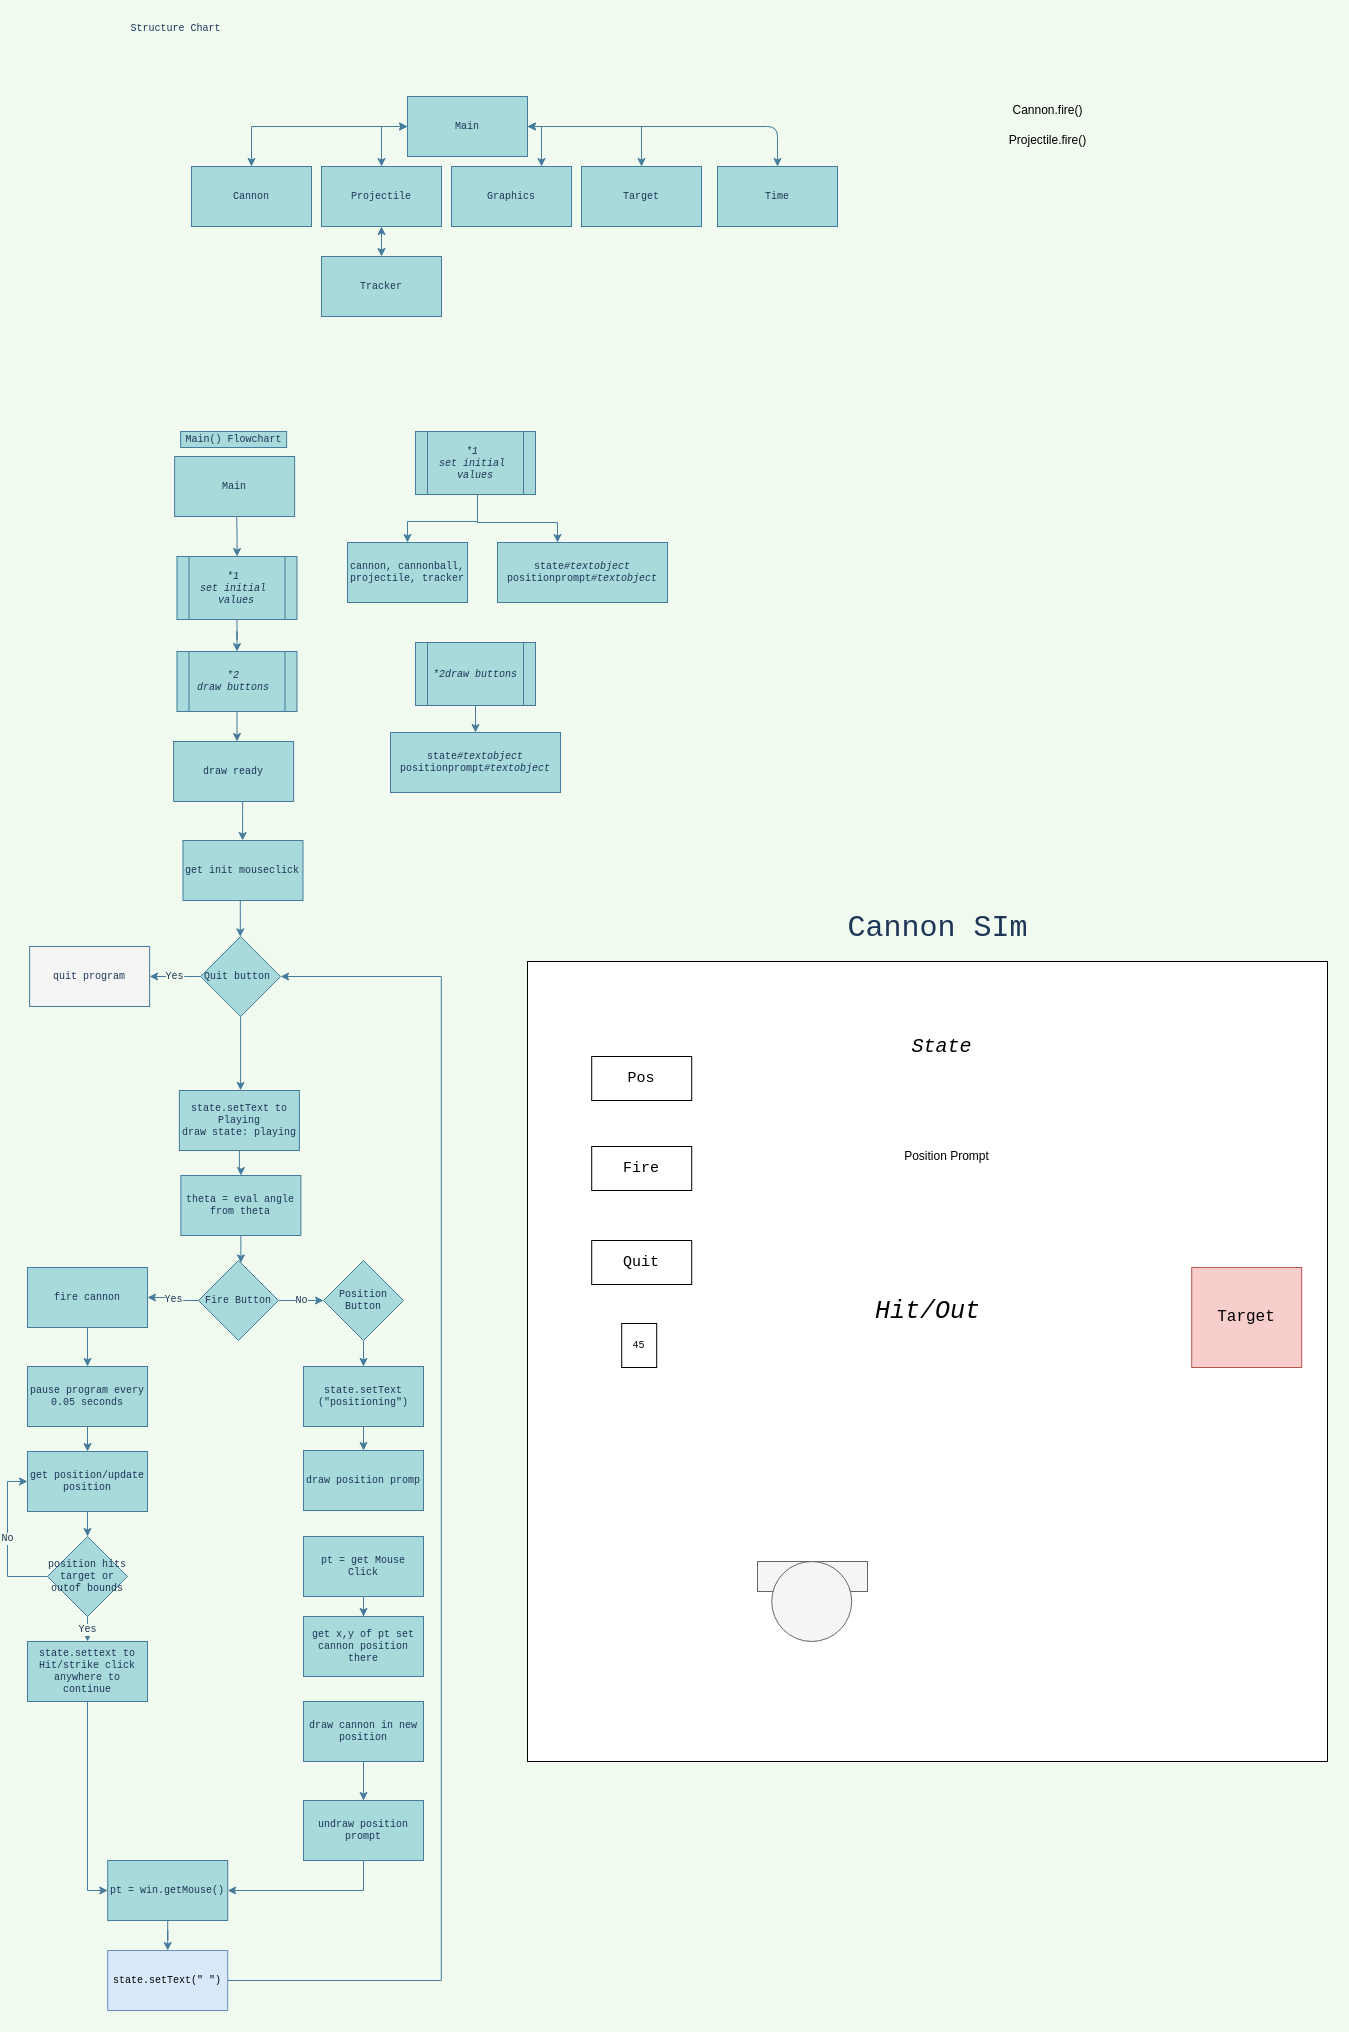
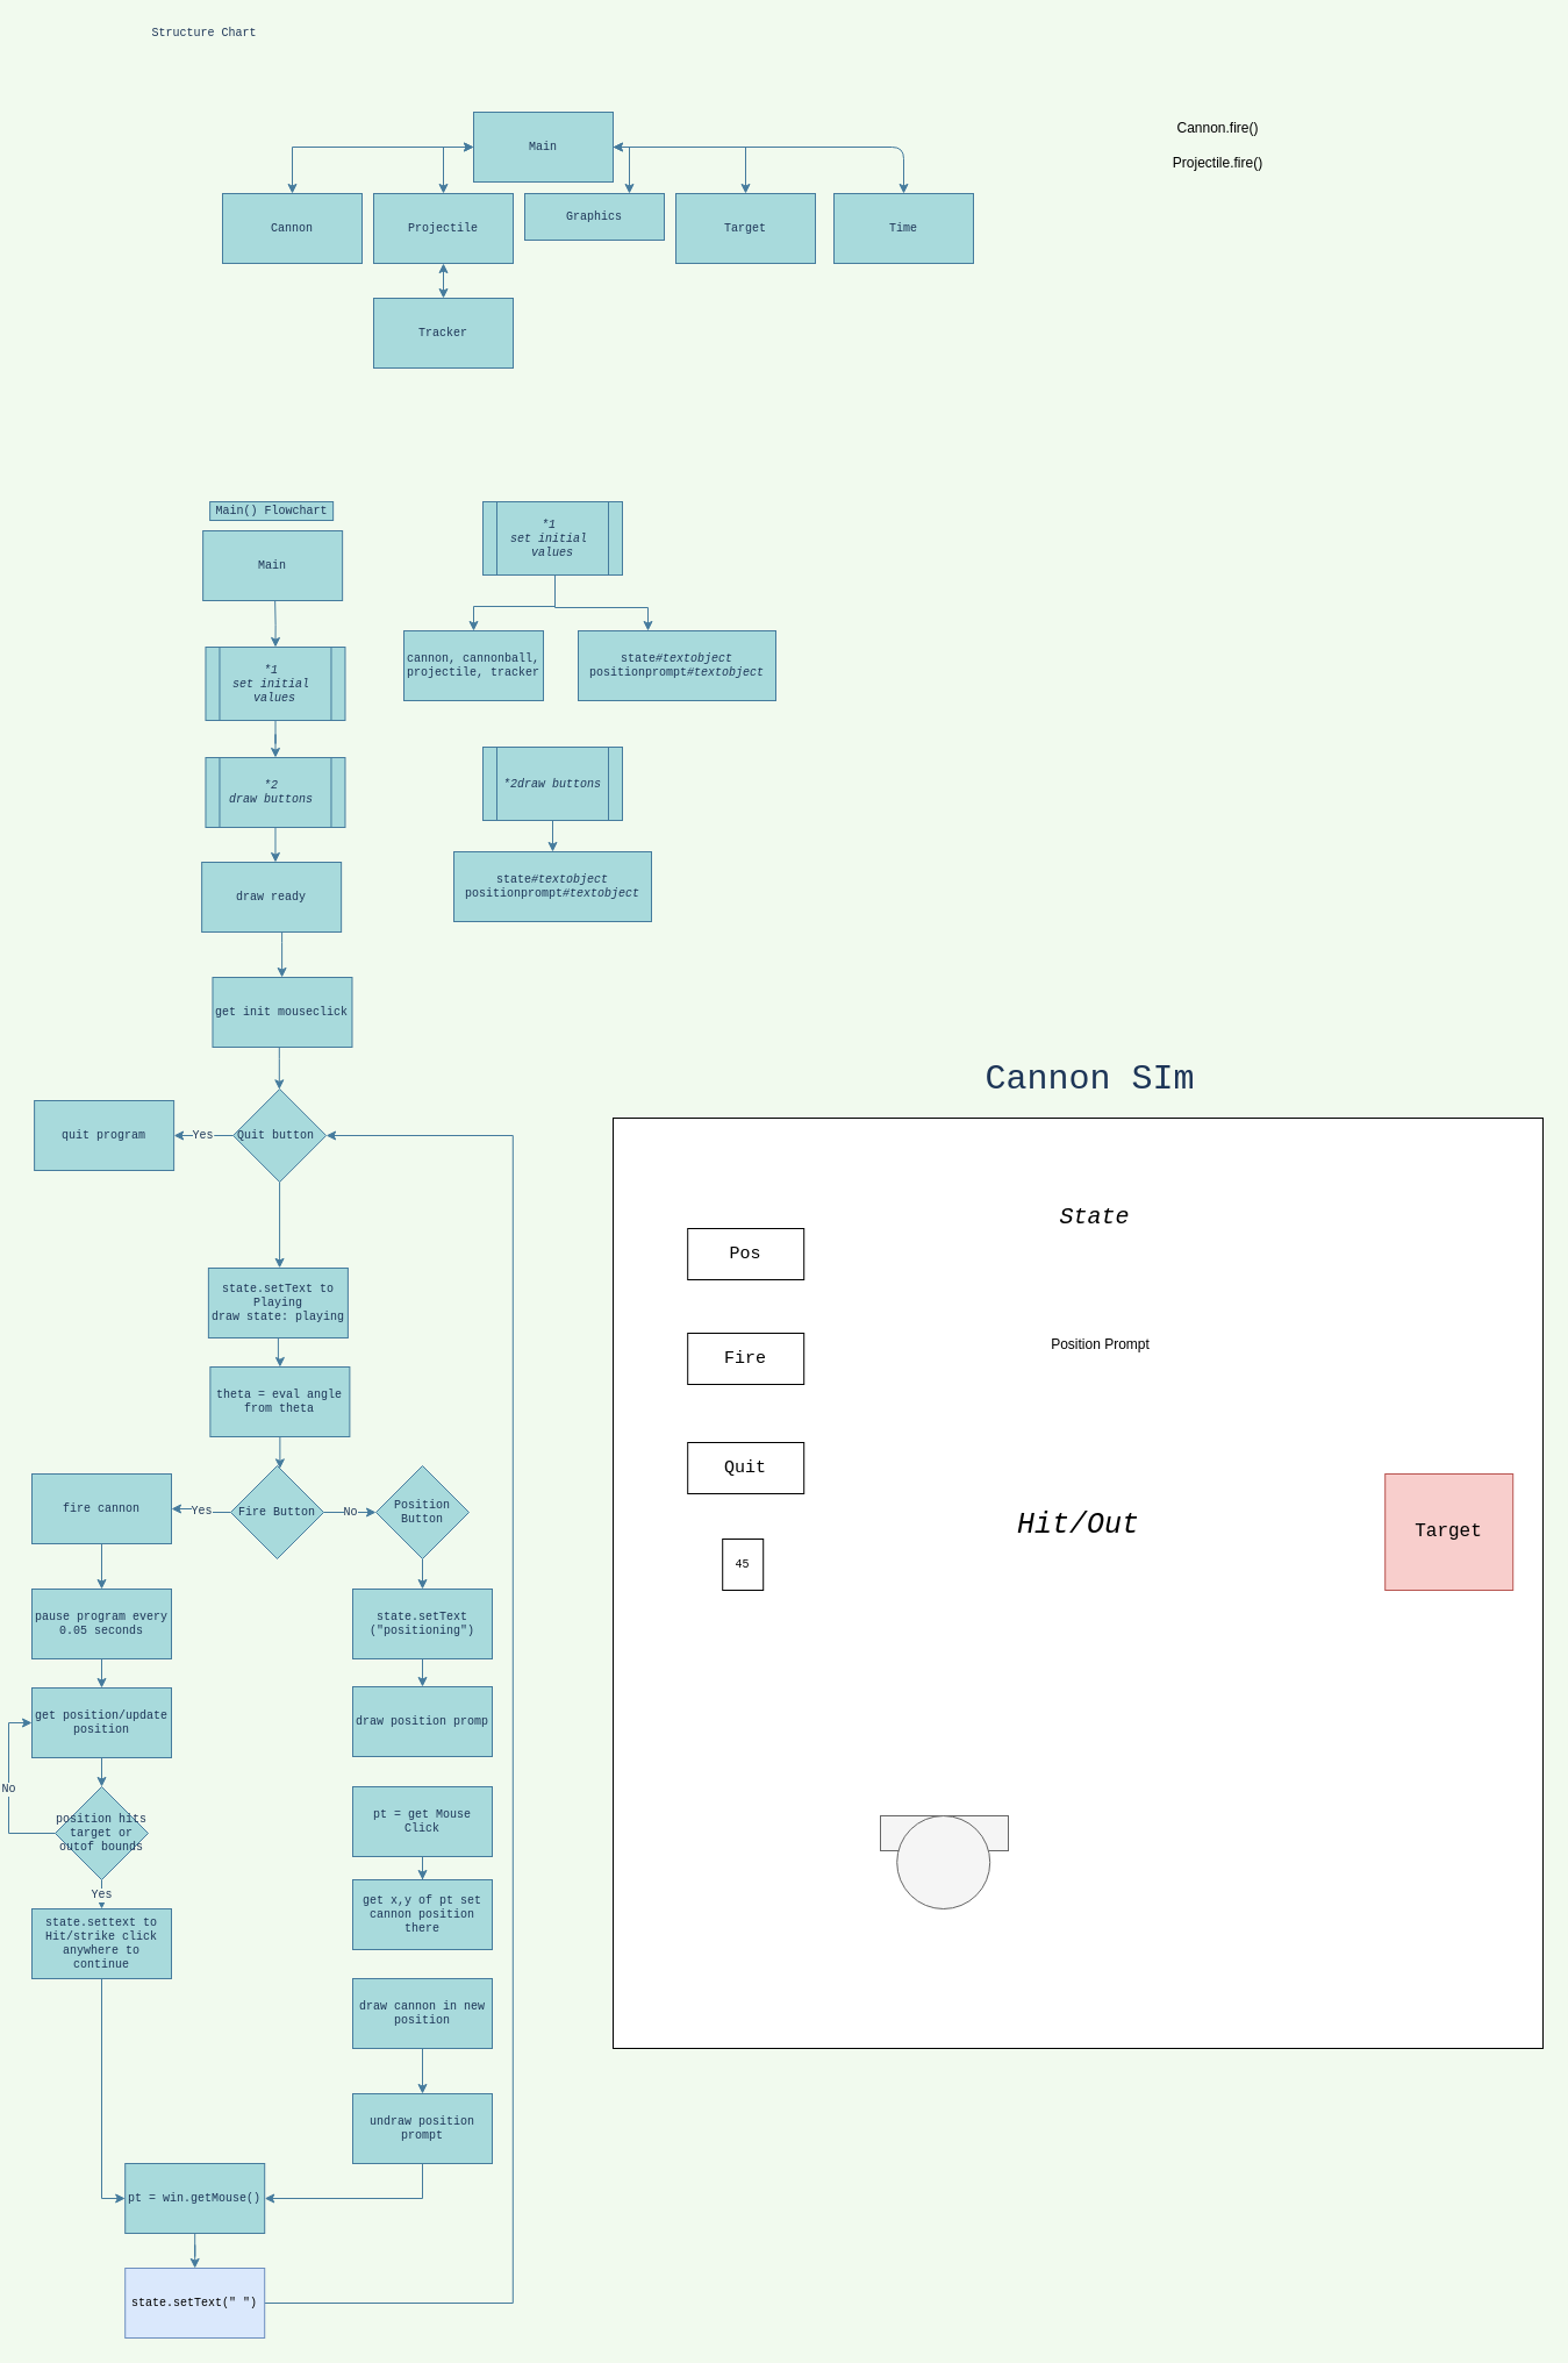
- <mxCell id="10" value="Graphics" style="rounded=0;whiteSpace=wrap;html=1;fontFamily=Courier New;fillColor=#A8DADC;strokeColor=#457B9D;sketch=0;fontColor=#1D3557;fontSize=10;" parent="1" vertex="1"><mxGeometry x="444" y="166" width="120" height="60" as="geometry" /></mxCell>
+ <mxCell id="10" value="Graphics" style="rounded=0;whiteSpace=wrap;html=1;fontFamily=Courier New;fillColor=#A8DADC;strokeColor=#457B9D;sketch=0;fontColor=#1D3557;fontSize=10;" parent="1" vertex="1"><mxGeometry x="444" y="166" width="120" height="40" as="geometry" /></mxCell>
- <mxCell id="20" value="quit program" style="rounded=0;whiteSpace=wrap;html=1;fontFamily=Courier New;fillColor=#f5f5f5;strokeColor=#457B9D;sketch=0;fontColor=#1D3557;fontSize=10;" parent="1" vertex="1"><mxGeometry x="22.11" y="946" width="120" height="60" as="geometry" /></mxCell>
+ <mxCell id="20" value="quit program" style="rounded=0;whiteSpace=wrap;html=1;fontFamily=Courier New;fillColor=#A8DADC;strokeColor=#457B9D;sketch=0;fontColor=#1D3557;fontSize=10;" parent="1" vertex="1"><mxGeometry x="22.11" y="946" width="120" height="60" as="geometry" /></mxCell>
